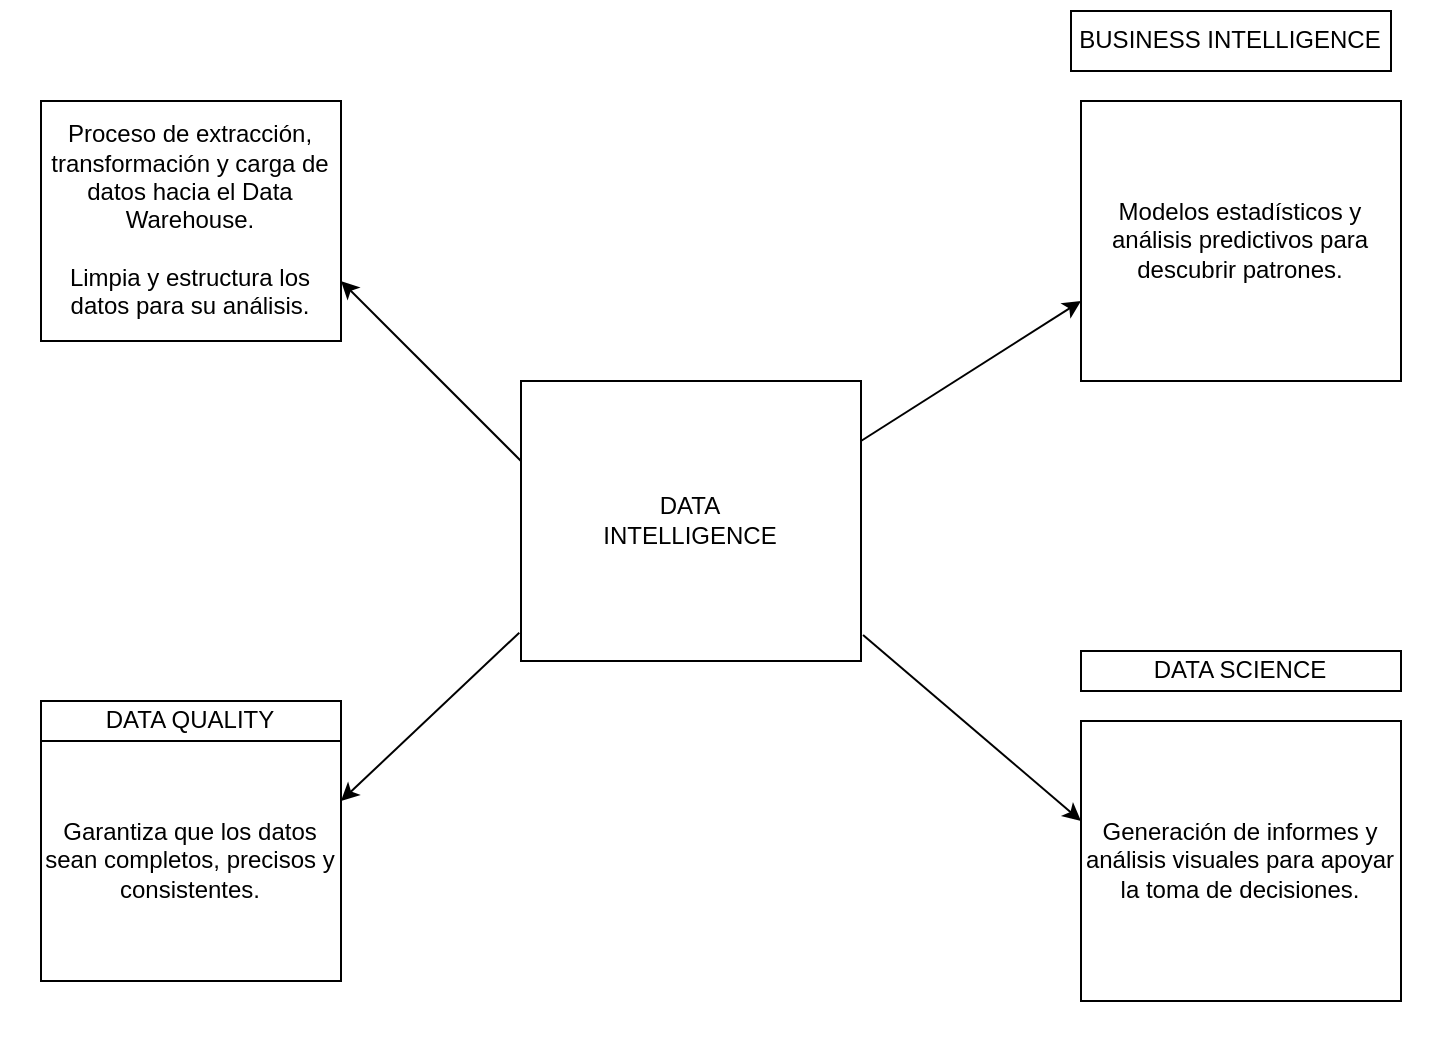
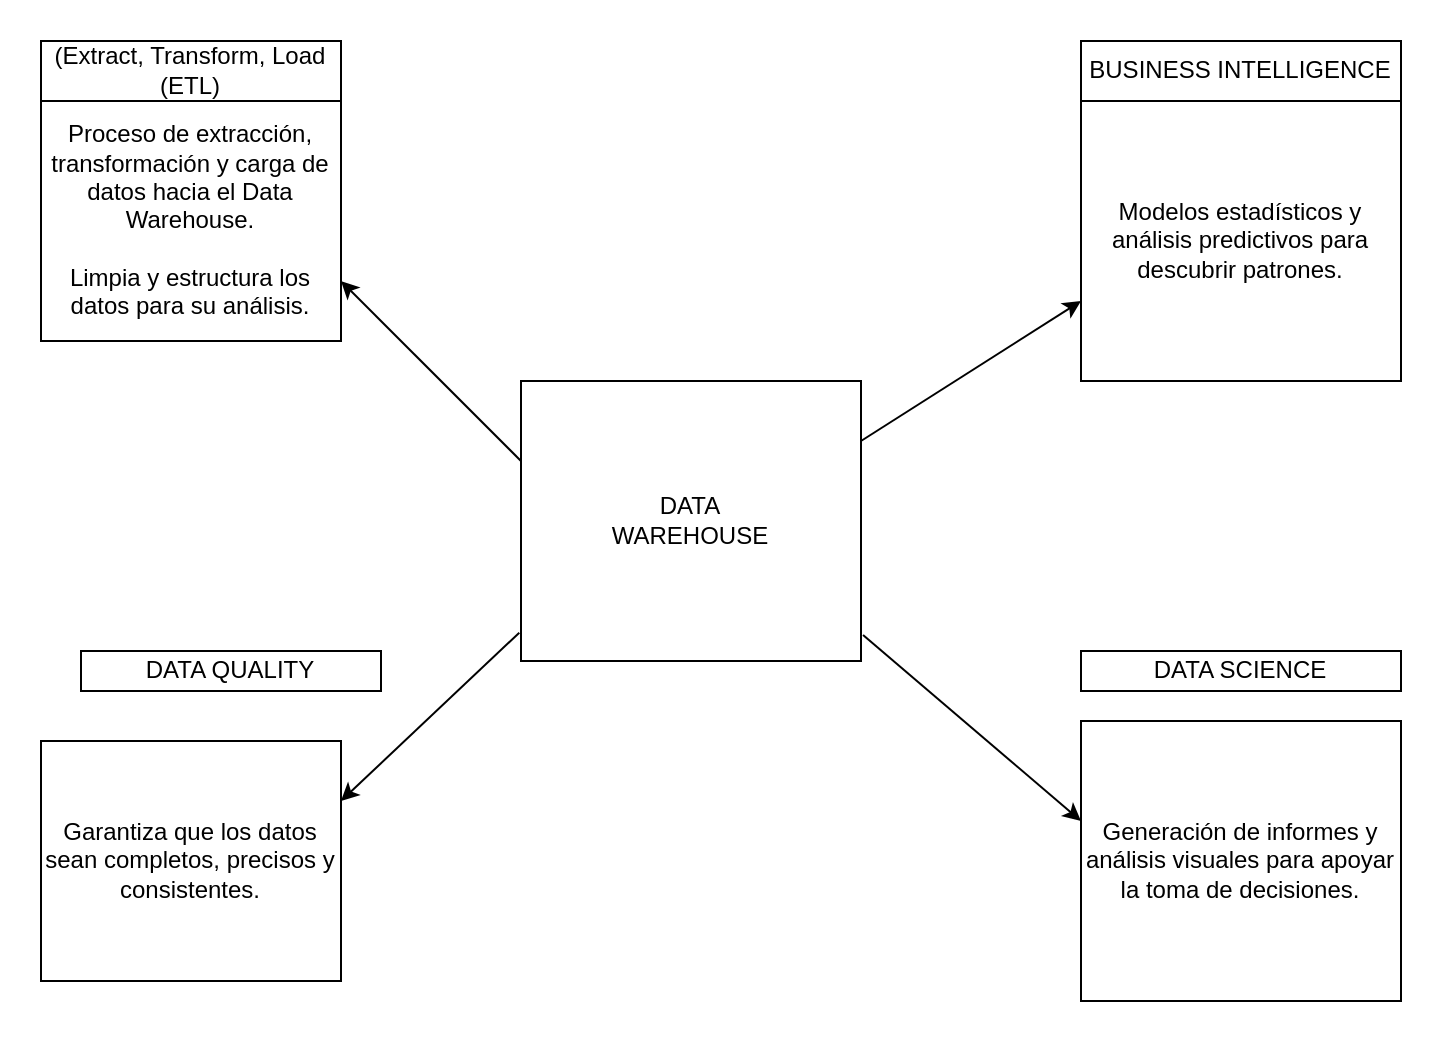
- <mxCell id="11" value="BUSINESS INTELLIGENCE" style="rounded=0;whiteSpace=wrap;html=1;" vertex="1" parent="1"><mxGeometry x="535" y="5" width="160" height="30" as="geometry" /></mxCell>
+ <mxCell id="11" value="BUSINESS INTELLIGENCE" style="rounded=0;whiteSpace=wrap;html=1;" vertex="1" parent="1"><mxGeometry x="540" y="20" width="160" height="30" as="geometry" /></mxCell>
+ <mxCell id="10" value="(Extract, Transform, Load&lt;div&gt;(ETL)&lt;/div&gt;" style="rounded=0;whiteSpace=wrap;html=1;" vertex="1" parent="1"><mxGeometry x="20" y="20" width="150" height="30" as="geometry" /></mxCell>
- <mxCell id="2" value="&lt;div&gt;DATA&lt;/div&gt;&lt;div&gt;INTELLIGENCE&lt;/div&gt;" style="rounded=0;whiteSpace=wrap;html=1;" vertex="1" parent="1"><mxGeometry x="260" y="190" width="170" height="140" as="geometry" /></mxCell>
+ <mxCell id="2" value="&lt;div&gt;DATA&lt;/div&gt;&lt;div&gt;WAREHOUSE&lt;/div&gt;" style="rounded=0;whiteSpace=wrap;html=1;" vertex="1" parent="1"><mxGeometry x="260" y="190" width="170" height="140" as="geometry" /></mxCell>
- <mxCell id="12" value="DATA QUALITY" style="rounded=0;whiteSpace=wrap;html=1;" vertex="1" parent="1"><mxGeometry x="20" y="350" width="150" height="20" as="geometry" /></mxCell>
+ <mxCell id="12" value="DATA QUALITY" style="rounded=0;whiteSpace=wrap;html=1;" vertex="1" parent="1"><mxGeometry x="40" y="325" width="150" height="20" as="geometry" /></mxCell>
